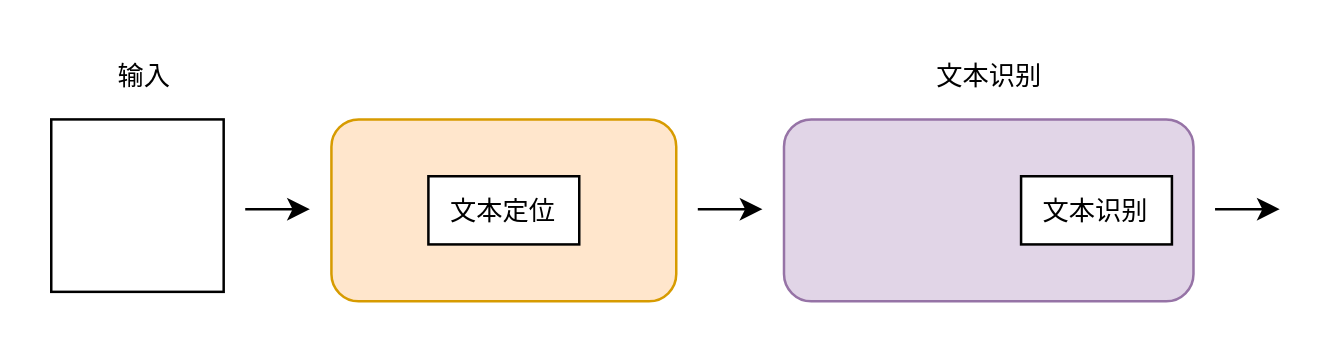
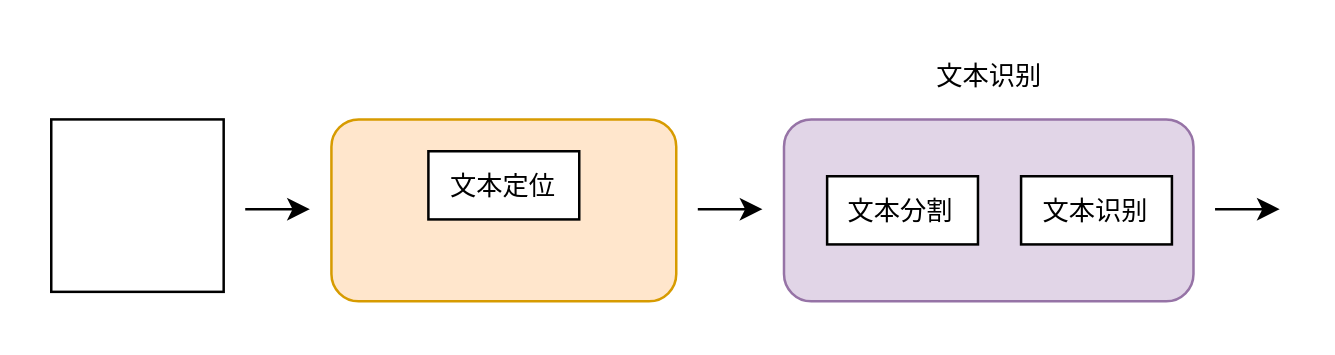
- <mxCell id="12" value="输入" style="text;html=1;align=center;verticalAlign=middle;resizable=0;points=[];autosize=1;fontSize=10.5;strokeWidth=1;" vertex="1" parent="1"><mxGeometry x="37.241" y="20" width="40" height="20" as="geometry" /></mxCell>
- <mxCell id="5" value="文本定位" style="rounded=0;whiteSpace=wrap;html=1;fontSize=10.5;strokeWidth=1;" vertex="1" parent="1"><mxGeometry x="170.862" y="70" width="60.345" height="27.273" as="geometry" /></mxCell>
+ <mxCell id="5" value="文本定位" style="rounded=0;whiteSpace=wrap;html=1;fontSize=10.5;strokeWidth=1;" vertex="1" parent="1"><mxGeometry x="170.862" y="60" width="60.345" height="27.273" as="geometry" /></mxCell>
+ <mxCell id="7" value="文本分割" style="rounded=0;whiteSpace=wrap;html=1;fontSize=10.5;strokeWidth=1;" vertex="1" parent="1"><mxGeometry x="330.345" y="70" width="60.345" height="27.273" as="geometry" /></mxCell>
